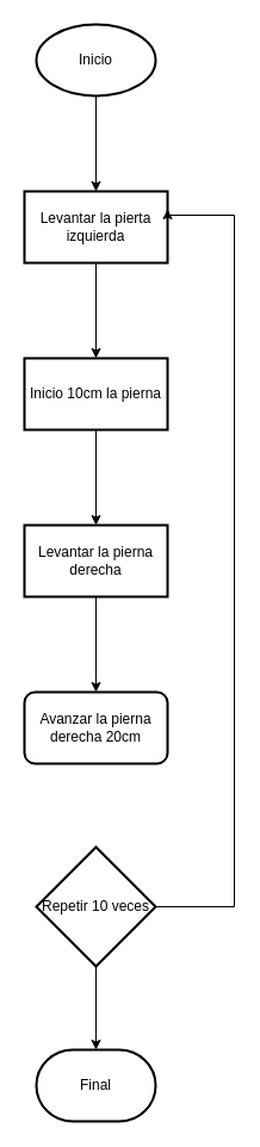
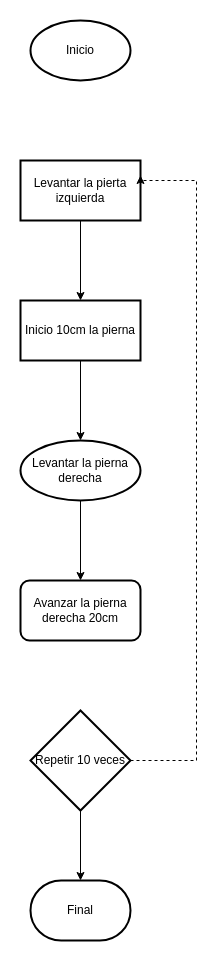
- <mxCell id="2" value="" style="edgeStyle=orthogonalEdgeStyle;rounded=0;orthogonalLoop=1;jettySize=auto;html=1;" edge="1" parent="1" source="3" target="5"><mxGeometry relative="1" as="geometry" /></mxCell>
- <mxCell id="9" value="Levantar la pierna derecha" style="whiteSpace=wrap;html=1;strokeWidth=2;" vertex="1" parent="1"><mxGeometry x="20" y="440" width="120" height="60" as="geometry" /></mxCell>
+ <mxCell id="9" value="Levantar la pierna derecha" style="ellipse;whiteSpace=wrap;html=1;strokeWidth=2;" vertex="1" parent="1"><mxGeometry x="20" y="440" width="120" height="60" as="geometry" /></mxCell>
- <mxCell id="11" style="edgeStyle=orthogonalEdgeStyle;rounded=0;orthogonalLoop=1;jettySize=auto;html=1;exitX=1;exitY=0.5;exitDx=0;exitDy=0;exitPerimeter=0;entryX=1;entryY=0.25;entryDx=0;entryDy=0;" edge="1" parent="1" source="13" target="5"><mxGeometry relative="1" as="geometry"><mxPoint x="286" y="180" as="targetPoint" /><Array as="points"><mxPoint x="196" y="760" /><mxPoint x="196" y="180" /><mxPoint x="140" y="180" /></Array></mxGeometry></mxCell>
+ <mxCell id="11" style="edgeStyle=orthogonalEdgeStyle;rounded=0;orthogonalLoop=1;jettySize=auto;html=1;exitX=1;exitY=0.5;exitDx=0;exitDy=0;exitPerimeter=0;entryX=1;entryY=0.25;entryDx=0;entryDy=0;dashed=1;" edge="1" parent="1" source="13" target="5"><mxGeometry relative="1" as="geometry"><mxPoint x="286" y="180" as="targetPoint" /><Array as="points"><mxPoint x="196" y="760" /><mxPoint x="196" y="180" /><mxPoint x="140" y="180" /></Array></mxGeometry></mxCell>
